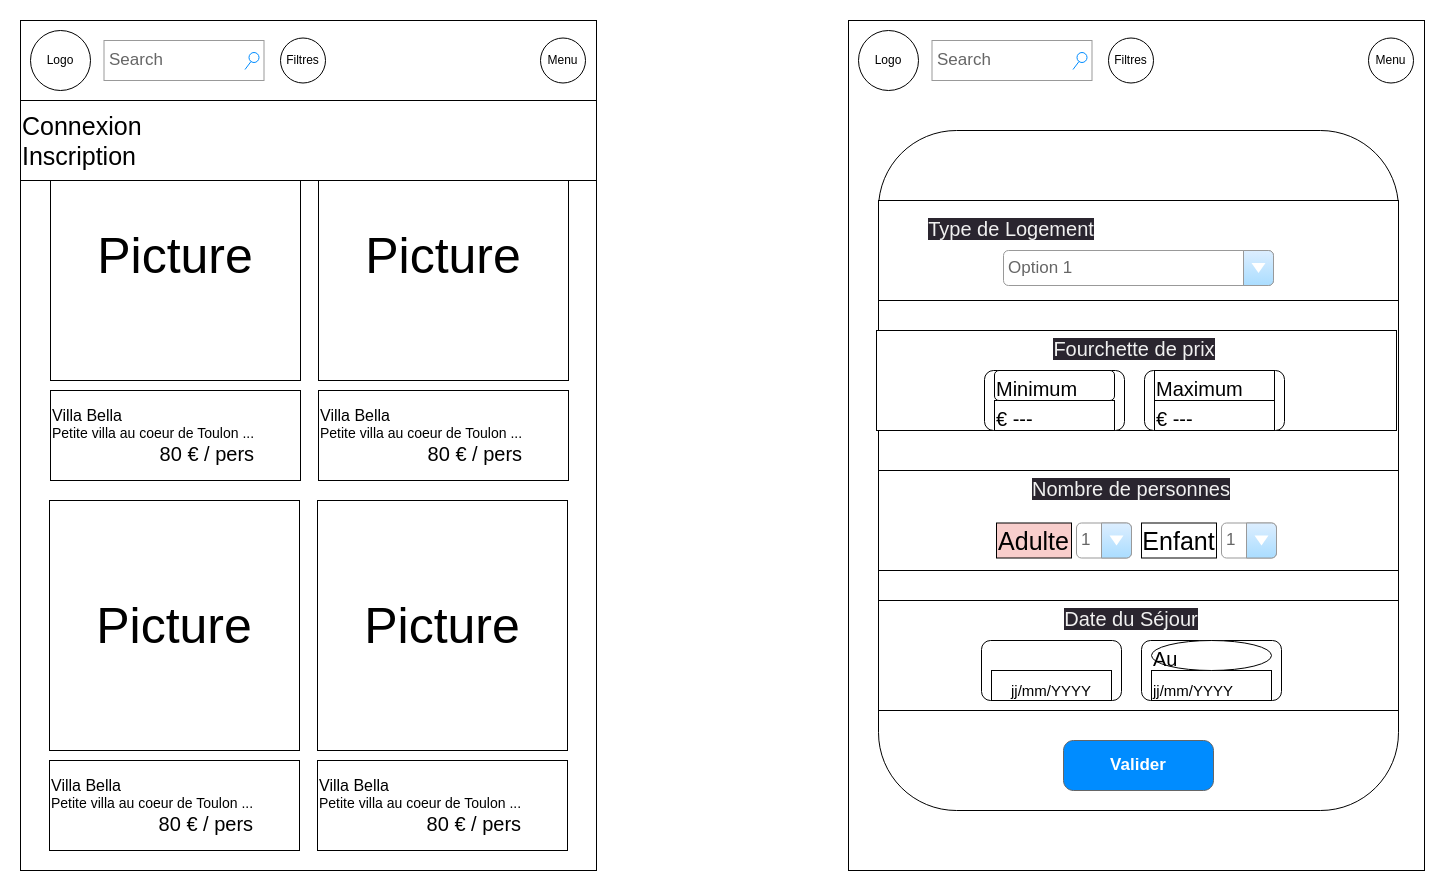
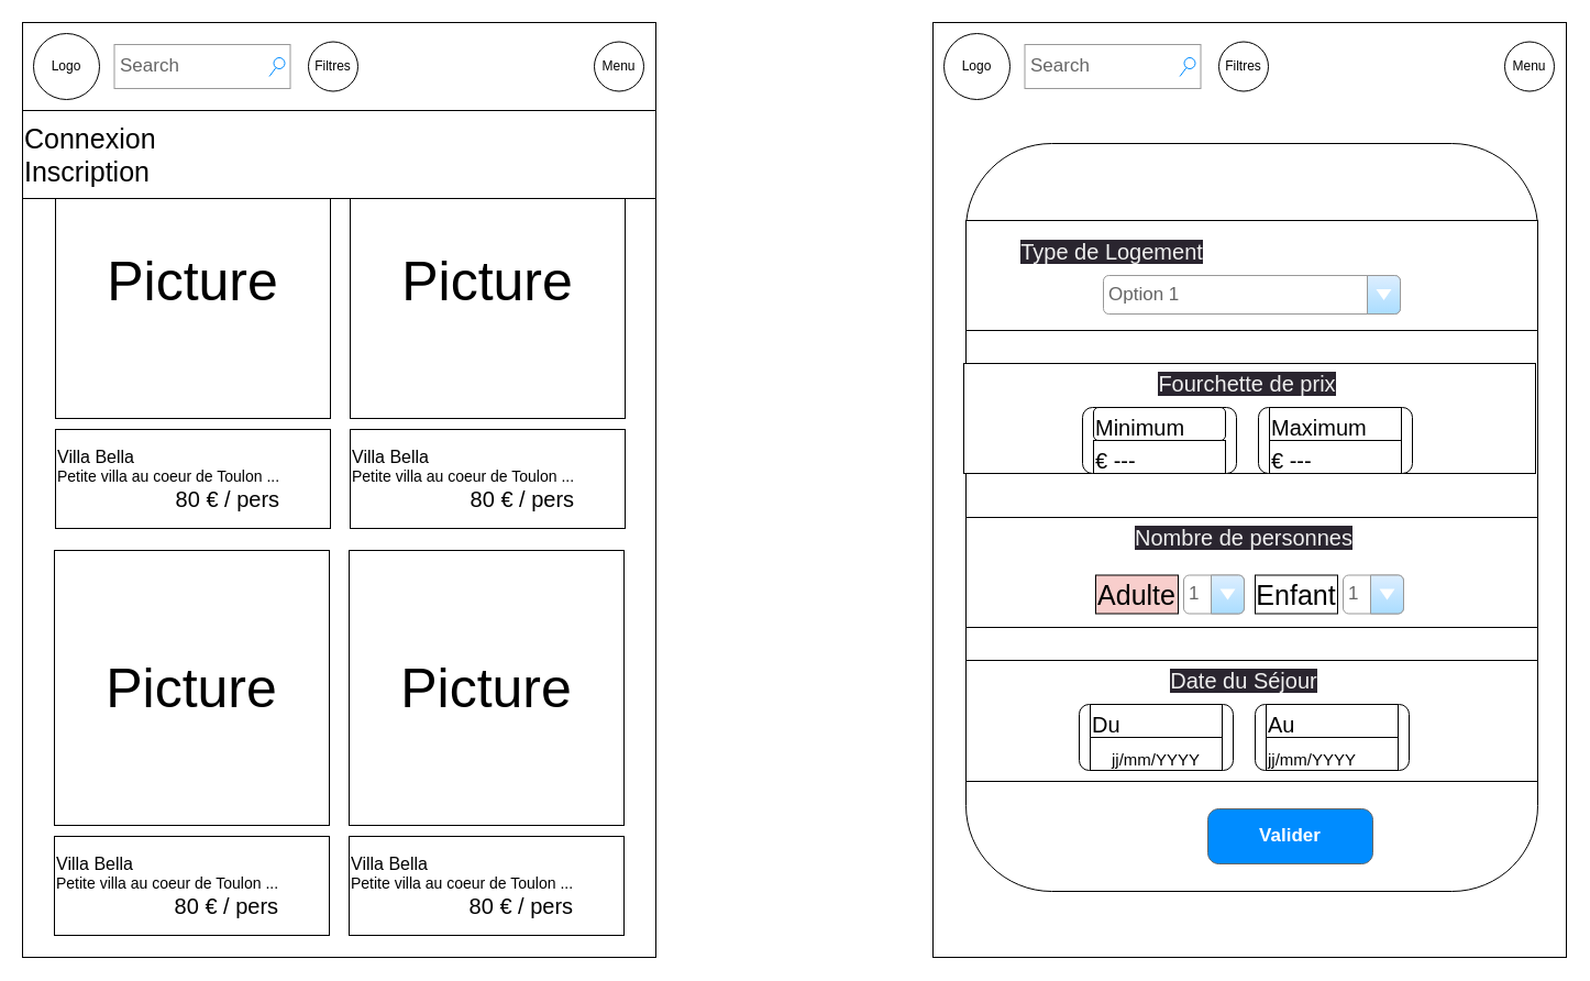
+ <mxCell id="46" value="&lt;font style=&quot;font-size: 20px;&quot;&gt;Du&lt;/font&gt;" style="rounded=0;whiteSpace=wrap;html=1;fontSize=30;align=left;" vertex="1" parent="18"><mxGeometry x="143" y="620" width="120" height="30" as="geometry" /></mxCell>
- <mxCell id="49" value="&lt;font style=&quot;font-size: 20px;&quot;&gt;Au&lt;/font&gt;" style="ellipse;whiteSpace=wrap;html=1;fontSize=30;align=left;" vertex="1" parent="18"><mxGeometry x="303" y="620" width="120" height="30" as="geometry" /></mxCell>
+ <mxCell id="49" value="&lt;font style=&quot;font-size: 20px;&quot;&gt;Au&lt;/font&gt;" style="rounded=0;whiteSpace=wrap;html=1;fontSize=30;align=left;" vertex="1" parent="18"><mxGeometry x="303" y="620" width="120" height="30" as="geometry" /></mxCell>
- <mxCell id="50" value="Valider" style="strokeWidth=1;shadow=0;dashed=0;align=center;html=1;shape=mxgraph.mockup.buttons.button;strokeColor=#666666;fontColor=#ffffff;mainText=;buttonStyle=round;fontSize=17;fontStyle=1;fillColor=#008cff;whiteSpace=wrap;" vertex="1" parent="18"><mxGeometry x="215" y="720" width="150" height="50" as="geometry" /></mxCell>
+ <mxCell id="50" value="Valider" style="strokeWidth=1;shadow=0;dashed=0;align=center;html=1;shape=mxgraph.mockup.buttons.button;strokeColor=#666666;fontColor=#ffffff;mainText=;buttonStyle=round;fontSize=17;fontStyle=1;fillColor=#008cff;whiteSpace=wrap;" vertex="1" parent="18"><mxGeometry x="250" y="715" width="150" height="50" as="geometry" /></mxCell>
